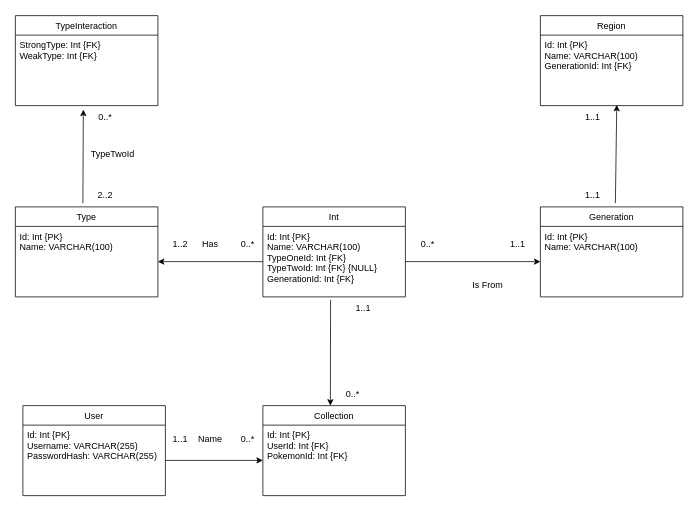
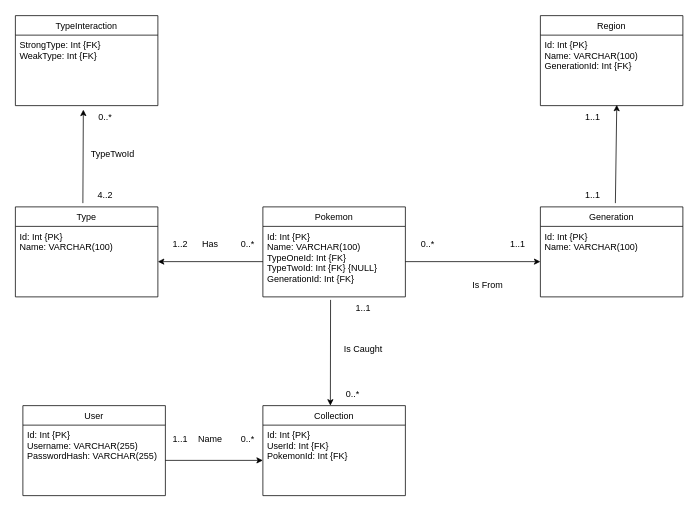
- <mxCell id="26" value="2..2" style="text;html=1;align=center;verticalAlign=middle;whiteSpace=wrap;rounded=0;" parent="1" vertex="1"><mxGeometry x="110" y="245" width="60" height="30" as="geometry" /></mxCell>
+ <mxCell id="26" value="4..2" style="text;html=1;align=center;verticalAlign=middle;whiteSpace=wrap;rounded=0;" parent="1" vertex="1"><mxGeometry x="110" y="245" width="60" height="30" as="geometry" /></mxCell>
- <mxCell id="10" value="Int" style="swimlane;fontStyle=0;align=center;verticalAlign=top;childLayout=stackLayout;horizontal=1;startSize=26;horizontalStack=0;resizeParent=1;resizeLast=0;collapsible=1;marginBottom=0;rounded=0;shadow=0;strokeWidth=1;" parent="1" vertex="1"><mxGeometry x="350" y="275" width="190" height="120" as="geometry"><mxRectangle x="340" y="380" width="170" height="26" as="alternateBounds" /></mxGeometry></mxCell>
+ <mxCell id="10" value="Pokemon" style="swimlane;fontStyle=0;align=center;verticalAlign=top;childLayout=stackLayout;horizontal=1;startSize=26;horizontalStack=0;resizeParent=1;resizeLast=0;collapsible=1;marginBottom=0;rounded=0;shadow=0;strokeWidth=1;" parent="1" vertex="1"><mxGeometry x="350" y="275" width="190" height="120" as="geometry"><mxRectangle x="340" y="380" width="170" height="26" as="alternateBounds" /></mxGeometry></mxCell>
+ <mxCell id="13" value="Is Caught" style="text;html=1;align=center;verticalAlign=middle;whiteSpace=wrap;rounded=0;" parent="1" vertex="1"><mxGeometry x="454" y="450" width="60" height="30" as="geometry" /></mxCell>
